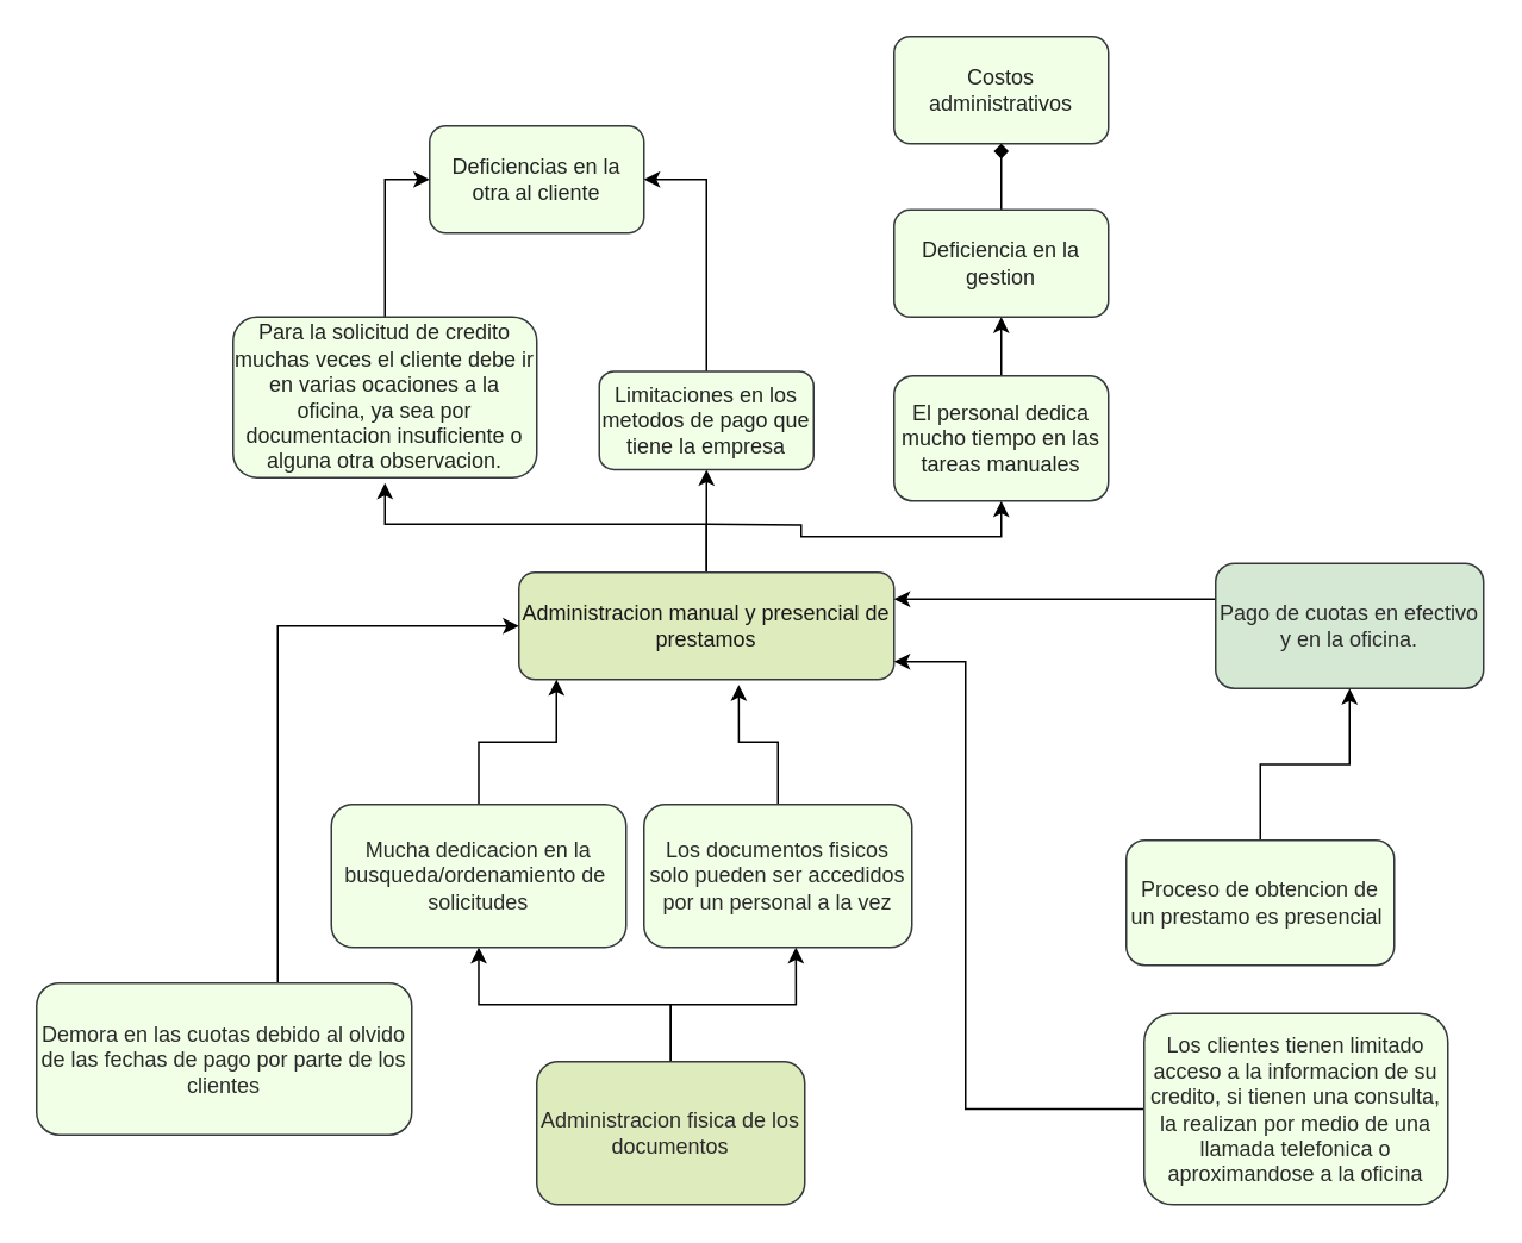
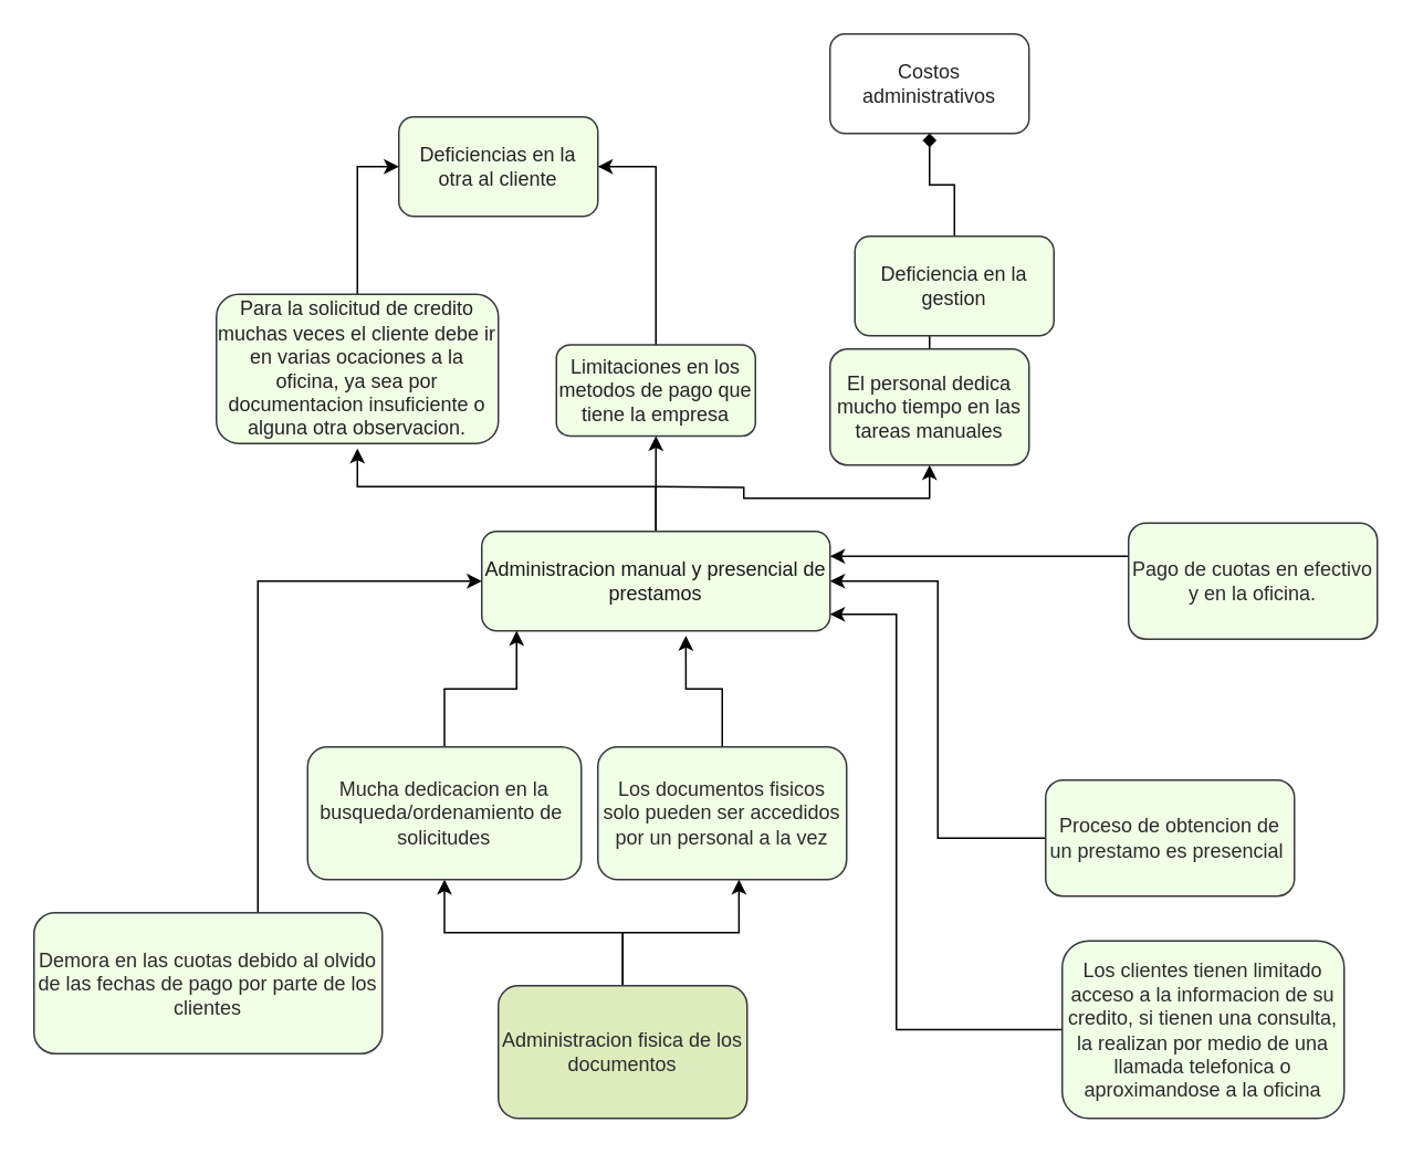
- <mxCell id="26" value="Costos administrativos" style="rounded=1;whiteSpace=wrap;html=1;strokeColor=#36393d;fontColor=#242424;fillColor=#F0FFE6;" parent="1" vertex="1"><mxGeometry x="500" y="20" width="120" height="60" as="geometry" /></mxCell>
+ <mxCell id="26" value="Costos administrativos" style="rounded=1;whiteSpace=wrap;html=1;strokeColor=#36393d;fontColor=#242424;fillColor=#ffffff;" parent="1" vertex="1"><mxGeometry x="500" y="20" width="120" height="60" as="geometry" /></mxCell>
- <mxCell id="28" value="Deficiencia en la gestion" style="rounded=1;whiteSpace=wrap;html=1;strokeColor=#36393d;fontColor=#242424;fillColor=#F0FFE6;" parent="1" vertex="1"><mxGeometry x="500" y="117" width="120" height="60" as="geometry" /></mxCell>
+ <mxCell id="28" value="Deficiencia en la gestion" style="rounded=1;whiteSpace=wrap;html=1;strokeColor=#36393d;fontColor=#242424;fillColor=#F0FFE6;" parent="1" vertex="1"><mxGeometry x="515" y="142" width="120" height="60" as="geometry" /></mxCell>
- <mxCell id="5" value="Administracion manual y presencial de prestamos" style="rounded=1;whiteSpace=wrap;html=1;strokeColor=#36393d;fontColor=#191919;fillColor=#DEEBBC;" parent="1" vertex="1"><mxGeometry x="290" y="320" width="210" height="60" as="geometry" /></mxCell>
+ <mxCell id="5" value="Administracion manual y presencial de prestamos" style="rounded=1;whiteSpace=wrap;html=1;strokeColor=#36393d;fontColor=#191919;fillColor=#f0ffe6;" parent="1" vertex="1"><mxGeometry x="290" y="320" width="210" height="60" as="geometry" /></mxCell>
- <mxCell id="10" value="Pago de cuotas en efectivo y en la oficina." style="rounded=1;whiteSpace=wrap;html=1;strokeColor=#36393d;fontColor=#2B2B2B;fillColor=#d5e8d4;" parent="1" vertex="1"><mxGeometry x="680" y="315" width="150" height="70" as="geometry" /></mxCell>
+ <mxCell id="10" value="Pago de cuotas en efectivo y en la oficina." style="rounded=1;whiteSpace=wrap;html=1;strokeColor=#36393d;fontColor=#2B2B2B;fillColor=#F0FFE6;" parent="1" vertex="1"><mxGeometry x="680" y="315" width="150" height="70" as="geometry" /></mxCell>
- <mxCell id="17" style="edgeStyle=orthogonalEdgeStyle;rounded=0;orthogonalLoop=1;jettySize=auto;html=1;" parent="1" source="18" target="10" edge="1"><mxGeometry relative="1" as="geometry" /></mxCell>
+ <mxCell id="17" style="edgeStyle=orthogonalEdgeStyle;rounded=0;orthogonalLoop=1;jettySize=auto;html=1;entryX=1;entryY=0.5;entryDx=0;entryDy=0;" parent="1" source="18" target="5" edge="1"><mxGeometry relative="1" as="geometry" /></mxCell>
